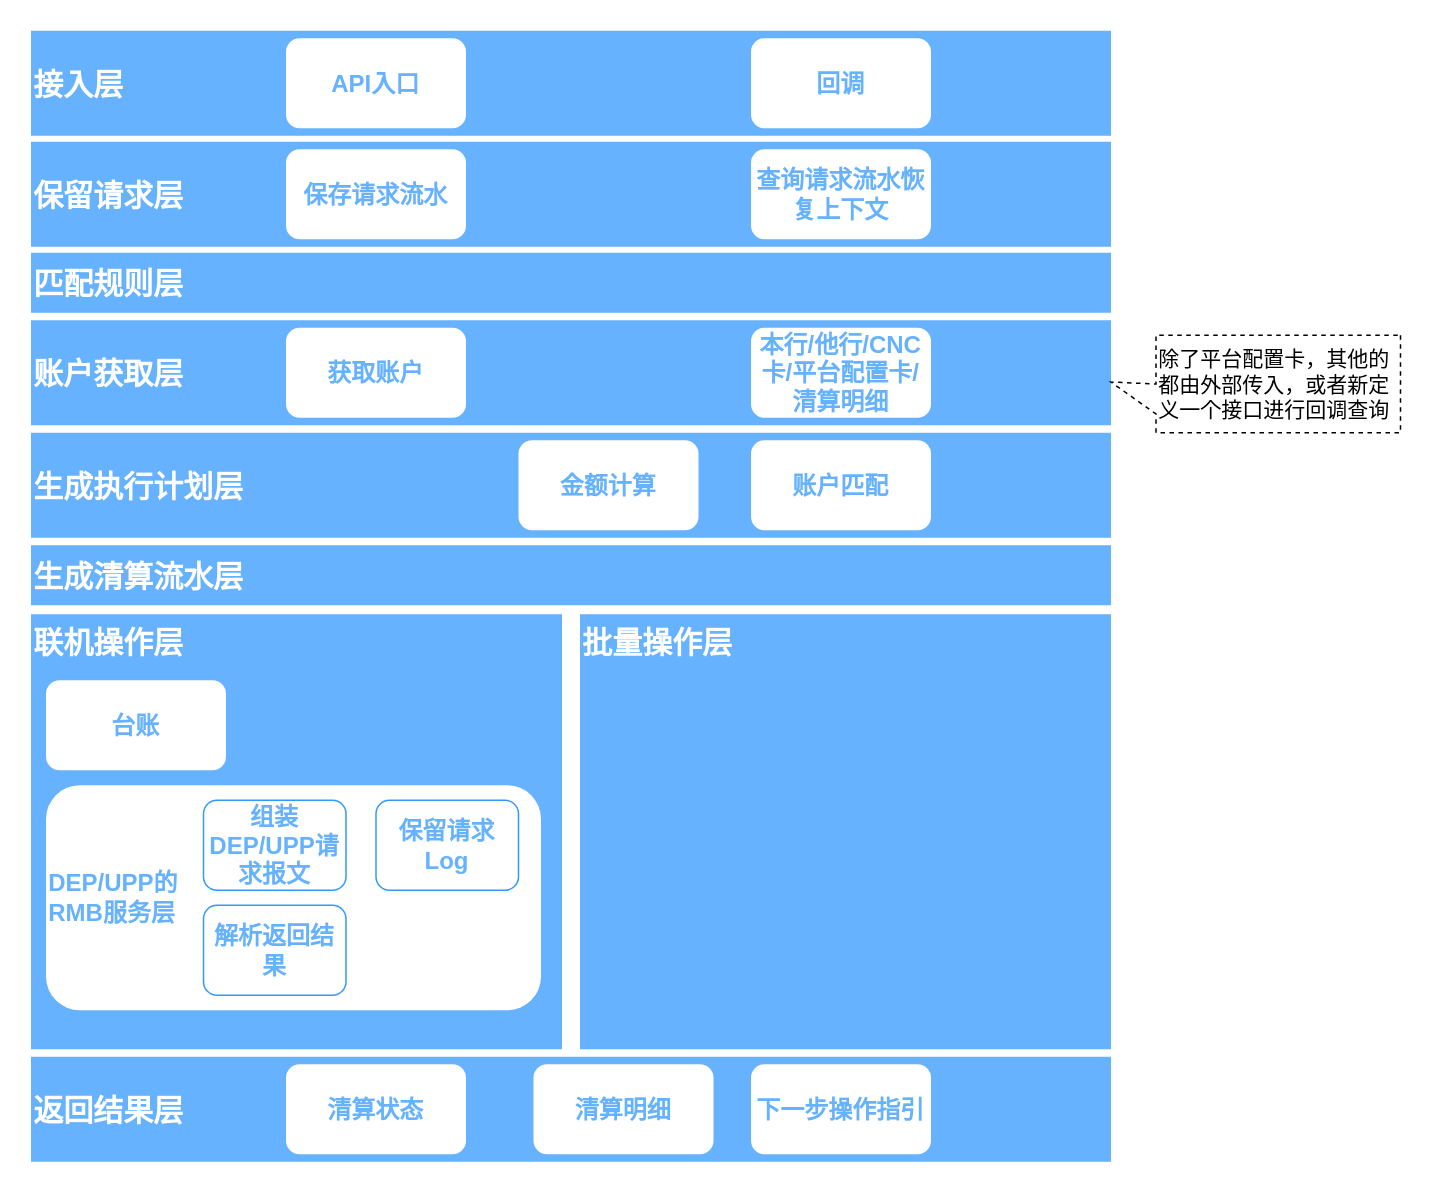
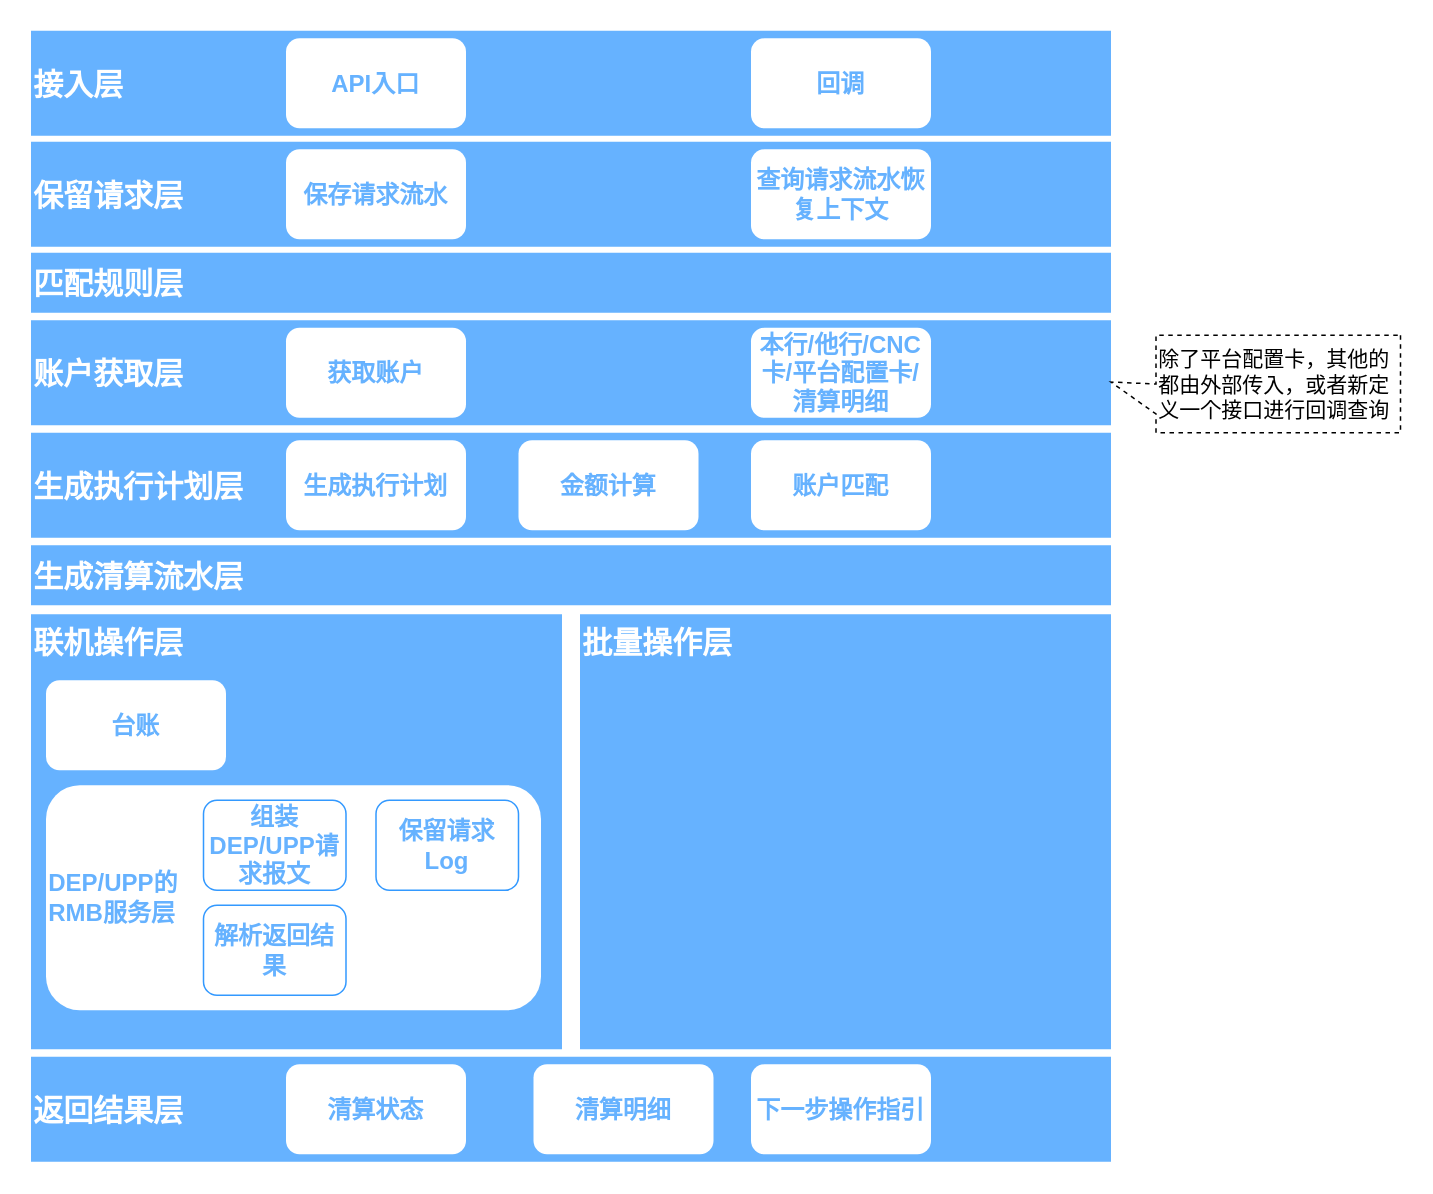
+ <mxCell id="15" value="生成执行计划" style="rounded=1;whiteSpace=wrap;html=1;align=center;fontSize=16;strokeColor=none;fontColor=#66B2FF;fontStyle=1" parent="1" vertex="1"><mxGeometry x="190" y="293" width="120" height="60" as="geometry" /></mxCell>
